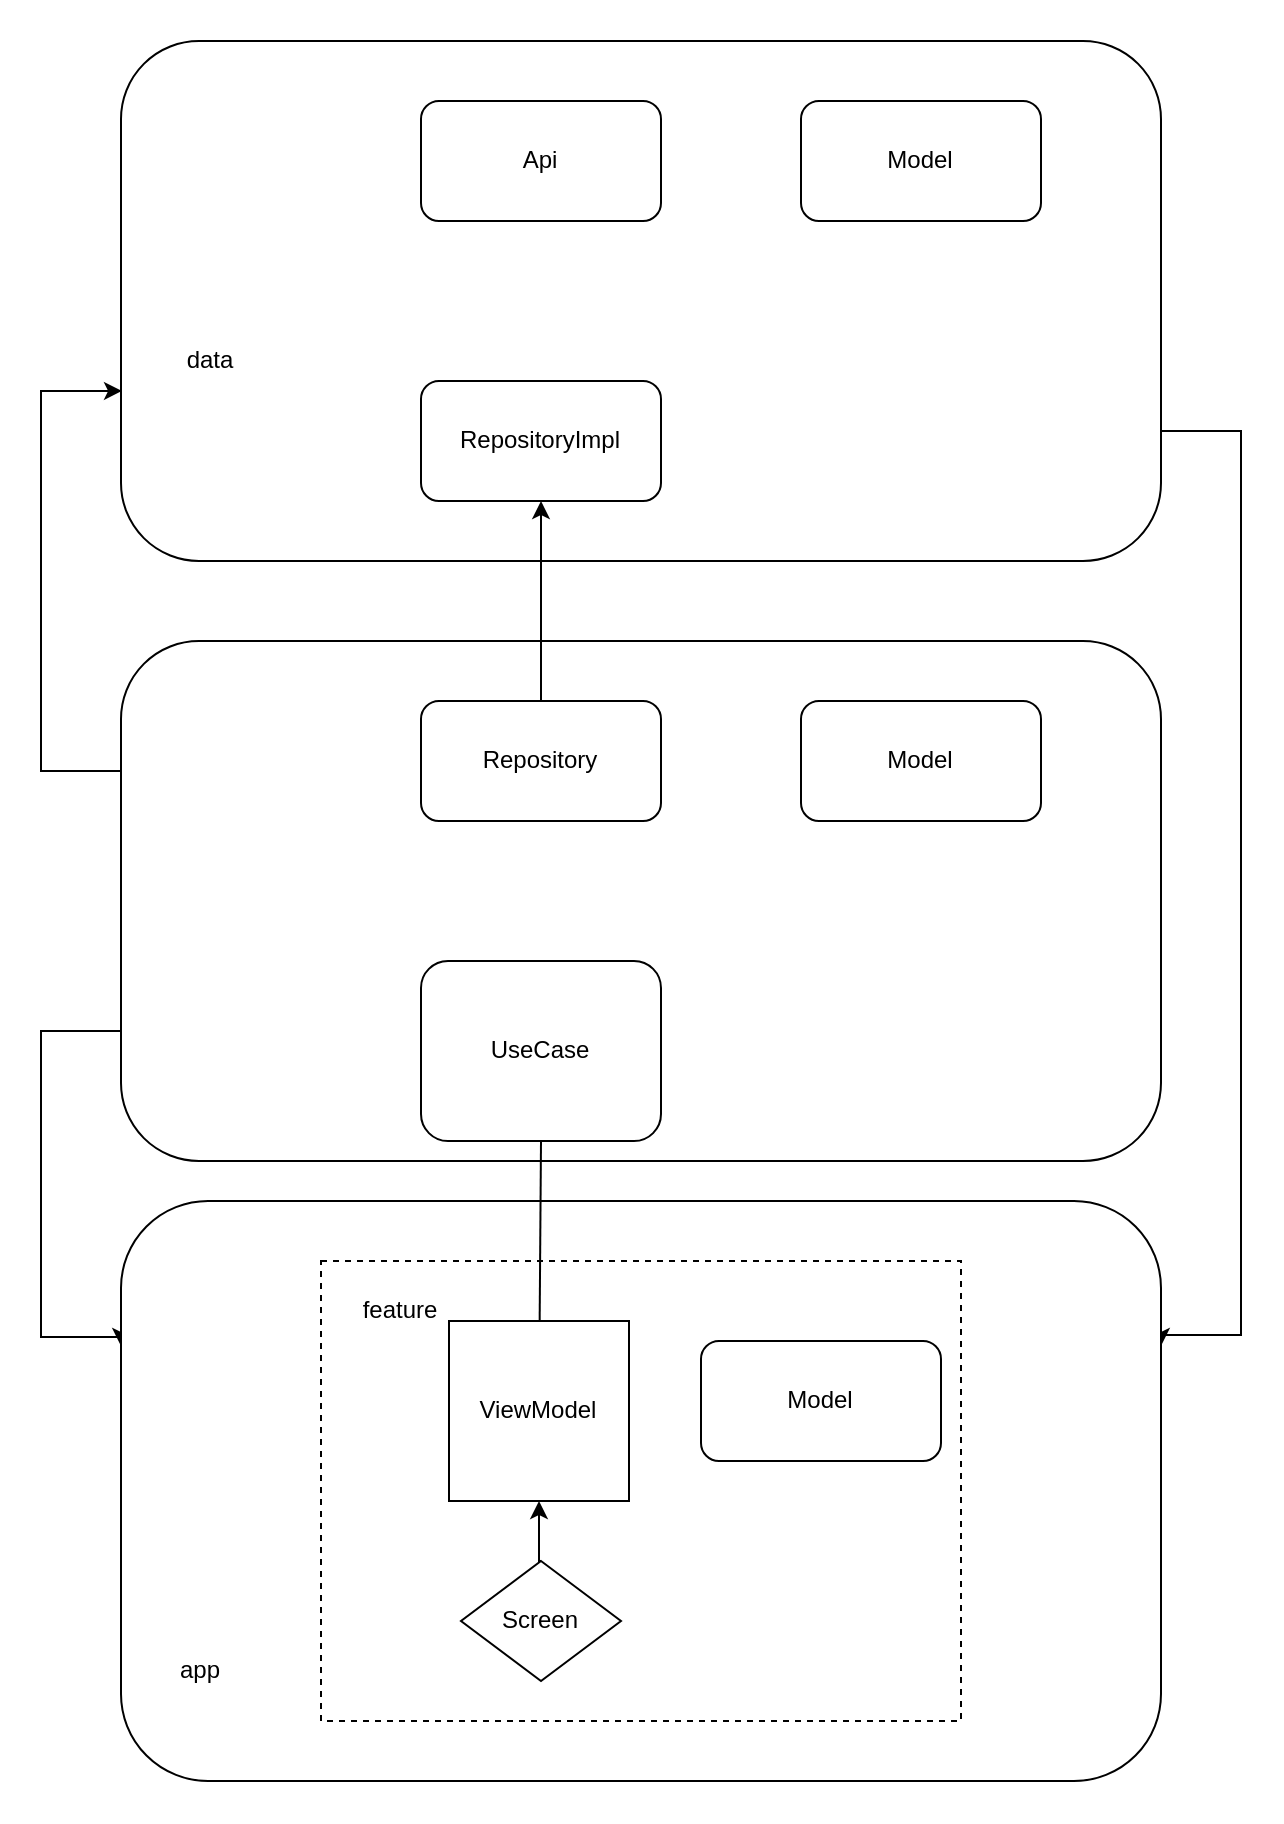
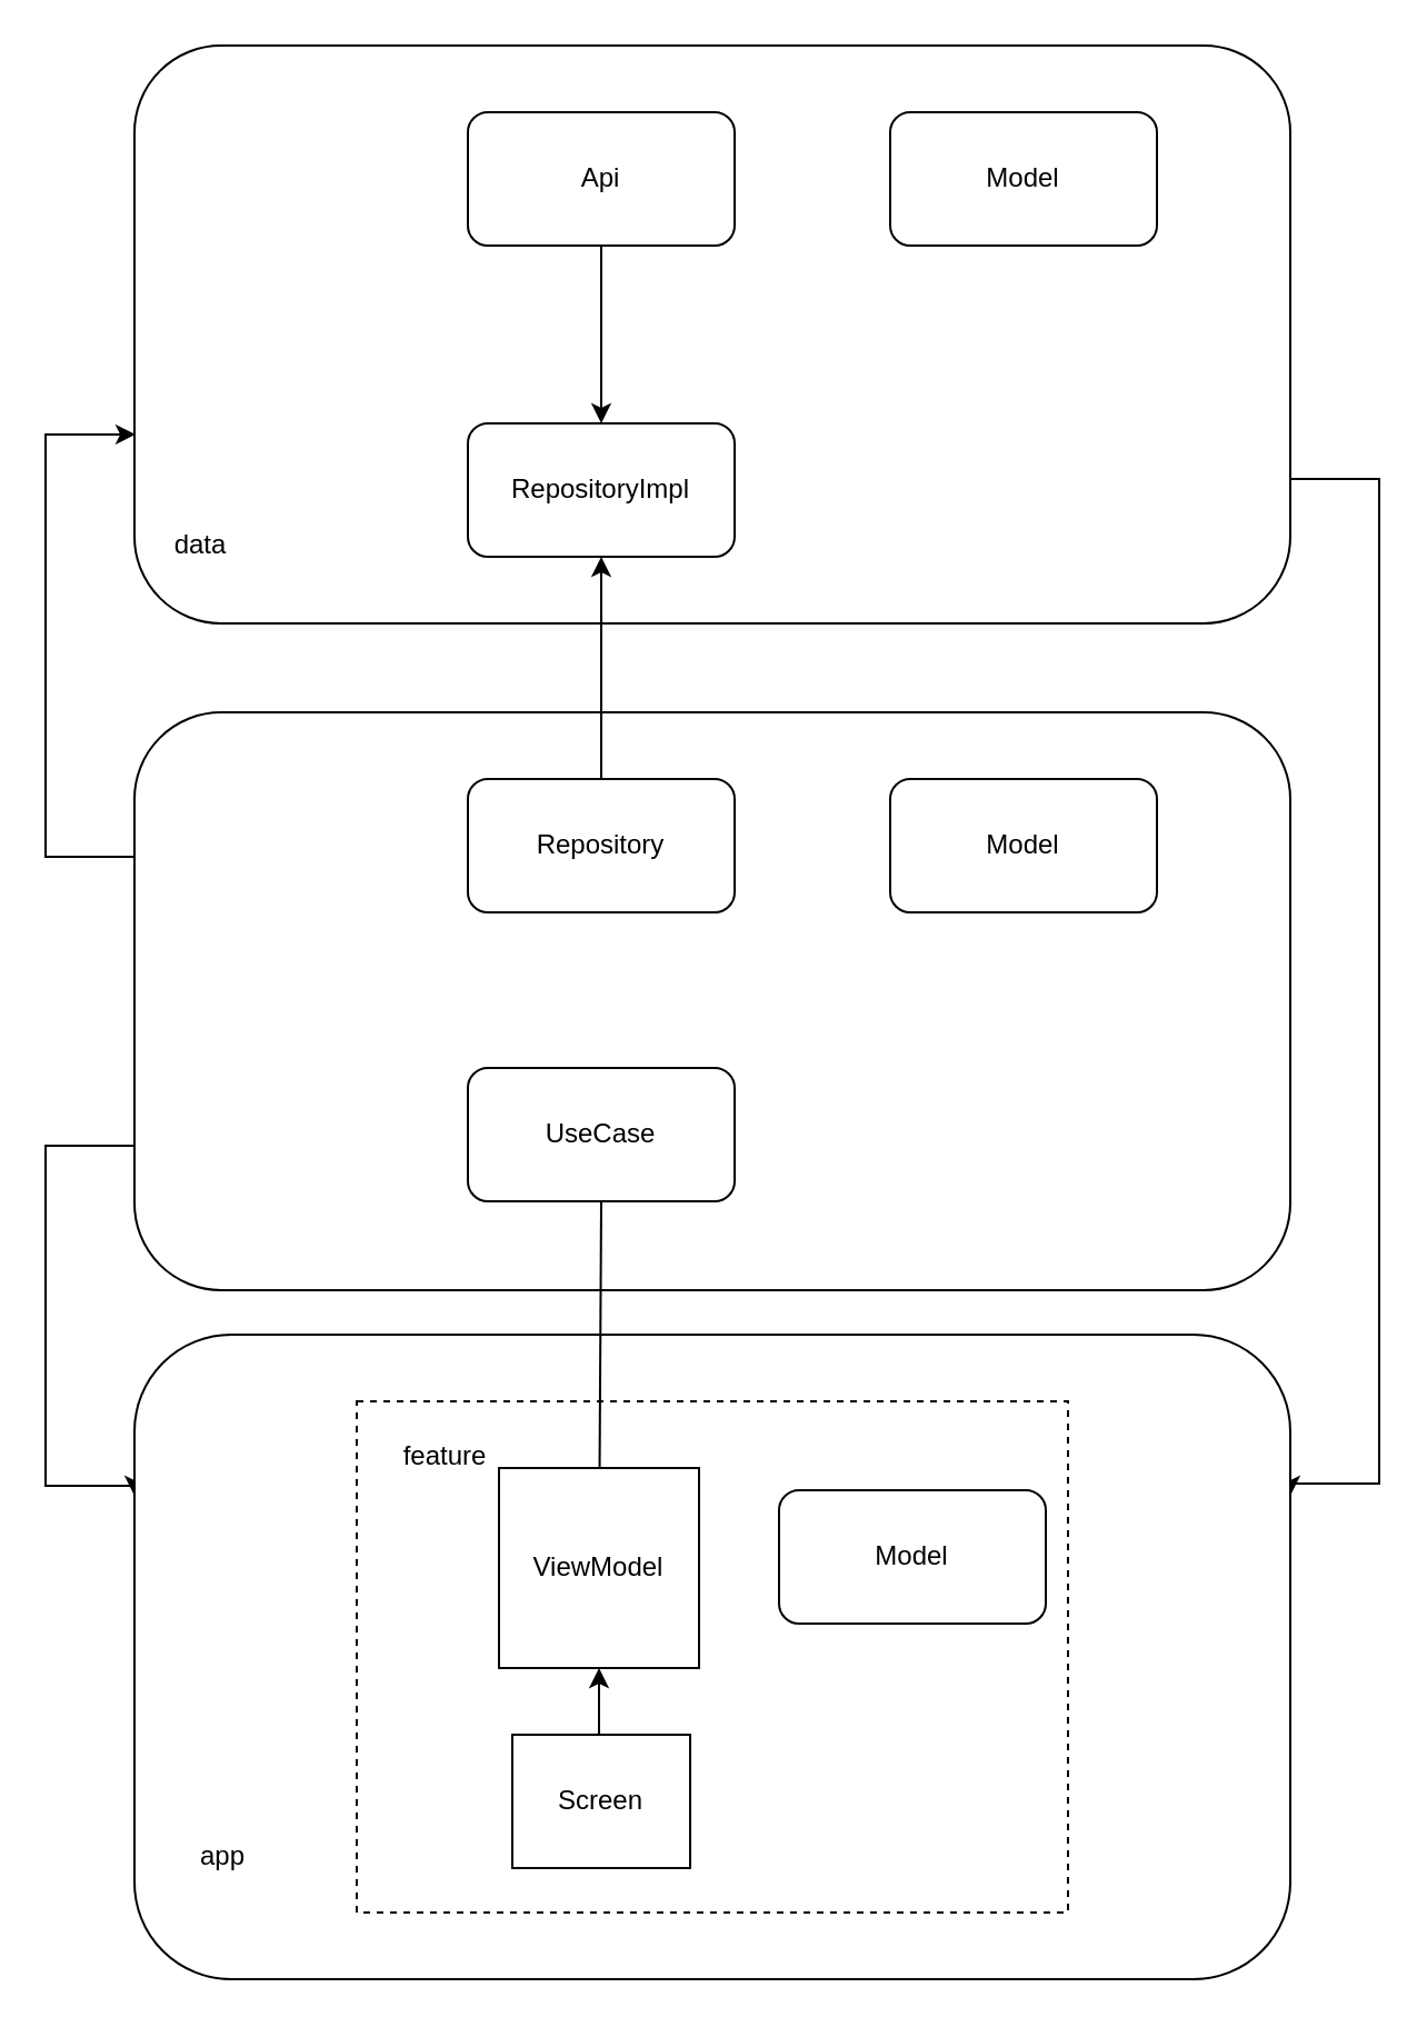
+ <mxCell id="20" style="edgeStyle=orthogonalEdgeStyle;rounded=0;orthogonalLoop=1;jettySize=auto;html=1;exitX=0.5;exitY=1;exitDx=0;exitDy=0;" edge="1" parent="1" source="21" target="19"><mxGeometry relative="1" as="geometry" /></mxCell>
- <mxCell id="8" value="data" style="text;html=1;align=center;verticalAlign=middle;whiteSpace=wrap;rounded=0;" vertex="1" parent="1"><mxGeometry x="75" y="165" width="60" height="30" as="geometry" /></mxCell>
+ <mxCell id="8" value="data" style="text;html=1;align=center;verticalAlign=middle;whiteSpace=wrap;rounded=0;" vertex="1" parent="1"><mxGeometry x="60" y="230" width="60" height="30" as="geometry" /></mxCell>
- <mxCell id="14" value="UseCase" style="rounded=1;whiteSpace=wrap;html=1;" vertex="1" parent="1"><mxGeometry x="210" y="480" width="120" height="90" as="geometry" /></mxCell>
+ <mxCell id="14" value="UseCase" style="rounded=1;whiteSpace=wrap;html=1;" vertex="1" parent="1"><mxGeometry x="210" y="480" width="120" height="60" as="geometry" /></mxCell>
- <mxCell id="13" value="Screen" style="rhombus;whiteSpace=wrap;html=1;" vertex="1" parent="1"><mxGeometry x="230" y="780" width="80" height="60" as="geometry" /></mxCell>
+ <mxCell id="13" value="Screen" style="rounded=0;whiteSpace=wrap;html=1;" vertex="1" parent="1"><mxGeometry x="230" y="780" width="80" height="60" as="geometry" /></mxCell>
